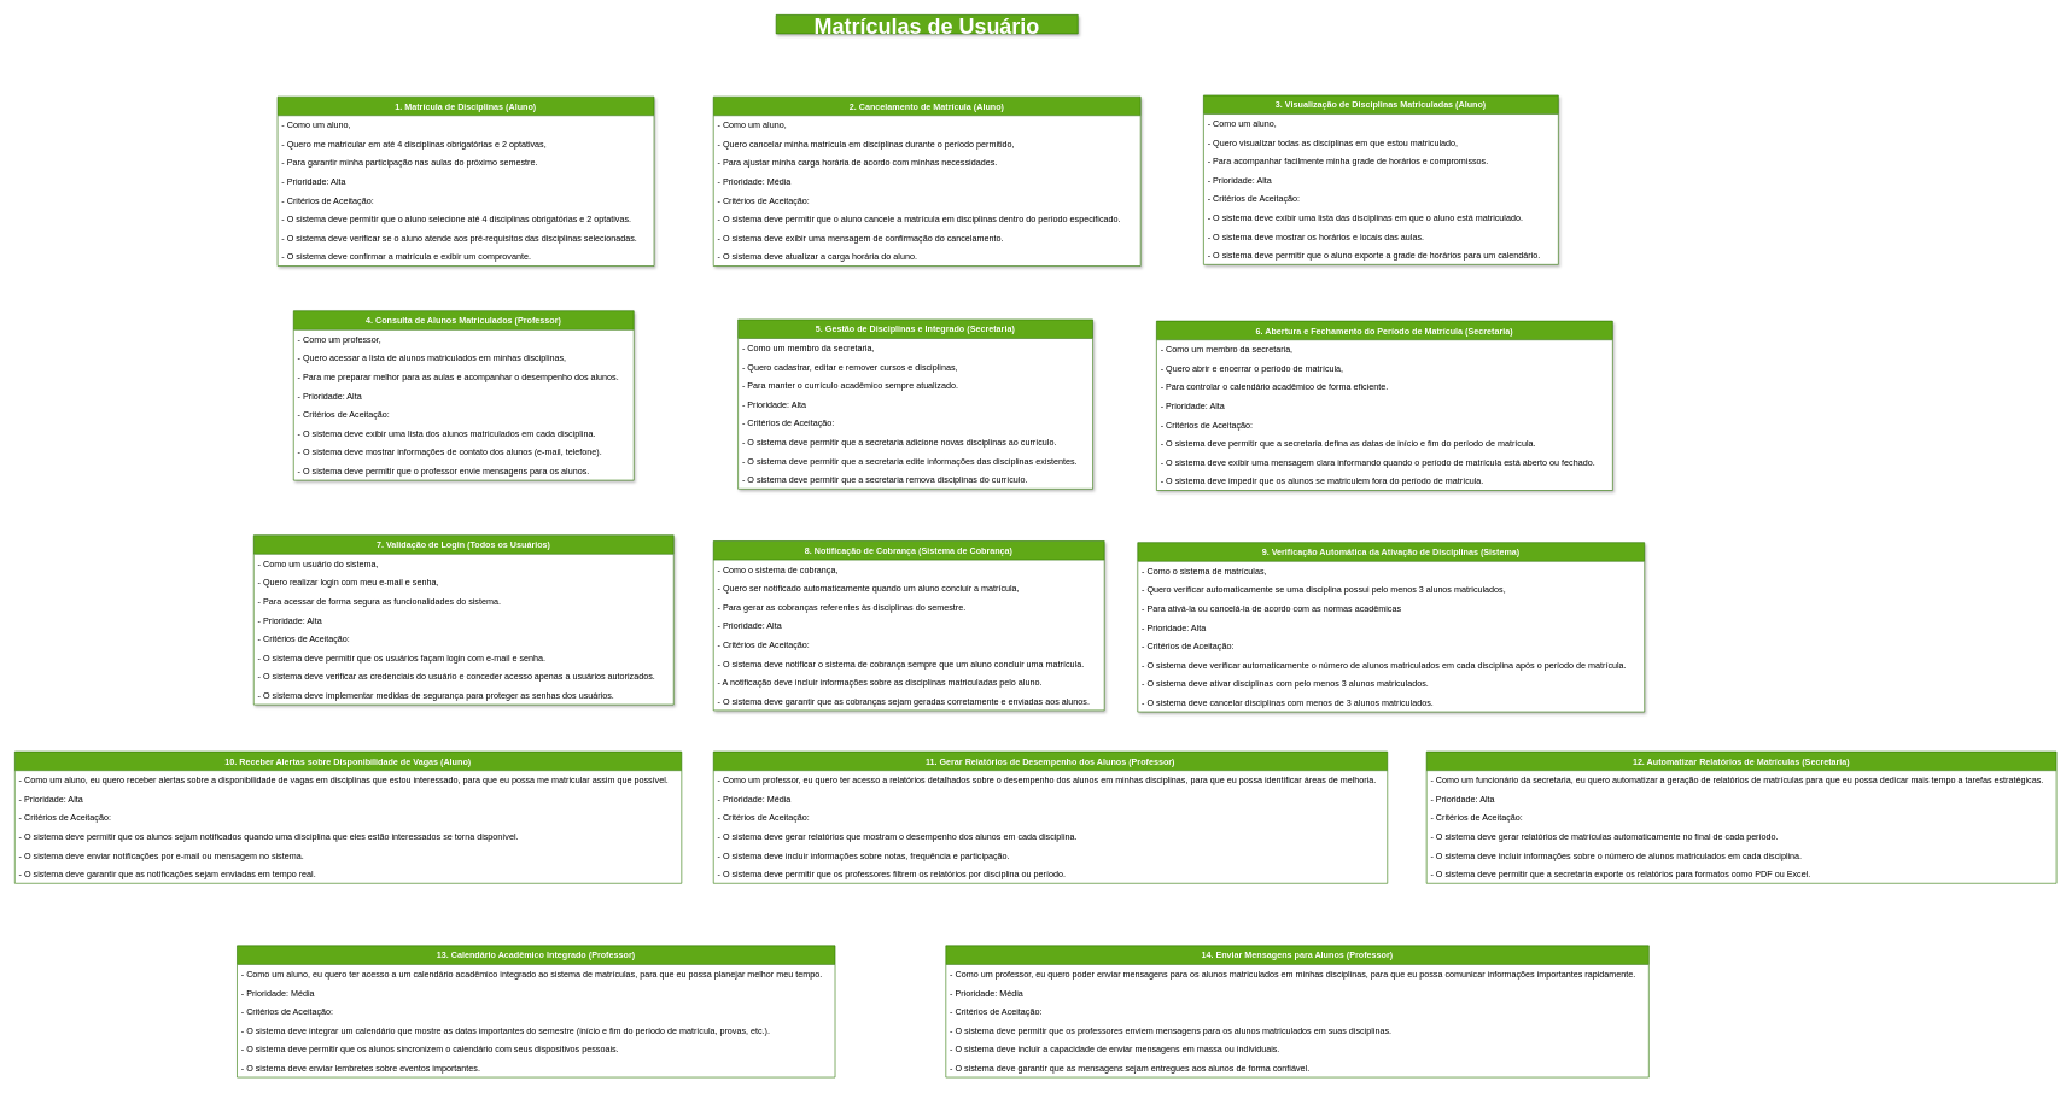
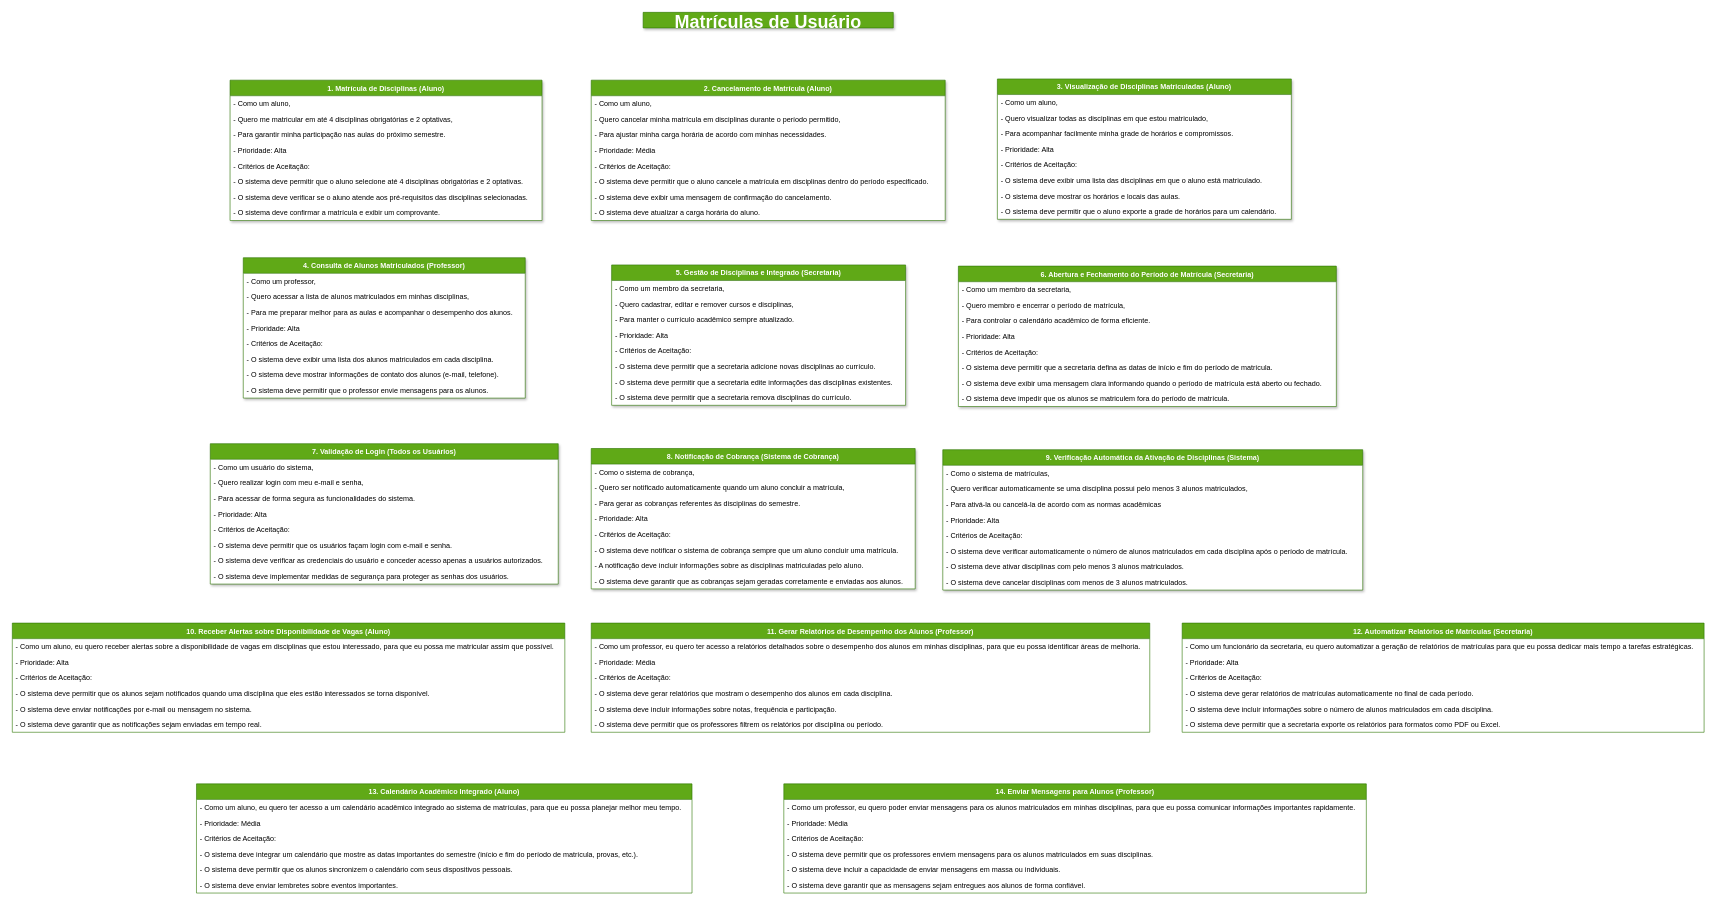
- <mxCell id="50" value="   - Quero abrir e encerrar o período de matrícula," style="text;strokeColor=none;fillColor=none;align=left;verticalAlign=top;spacingLeft=4;spacingRight=4;overflow=hidden;rotatable=0;points=[[0,0.5],[1,0.5]];portConstraint=eastwest;" vertex="1" parent="48"><mxGeometry y="52" width="630" height="26" as="geometry" /></mxCell>
+ <mxCell id="50" value="   - Quero membro e encerrar o período de matrícula," style="text;strokeColor=none;fillColor=none;align=left;verticalAlign=top;spacingLeft=4;spacingRight=4;overflow=hidden;rotatable=0;points=[[0,0.5],[1,0.5]];portConstraint=eastwest;" vertex="1" parent="48"><mxGeometry y="52" width="630" height="26" as="geometry" /></mxCell>
- <mxCell id="105" value="13. Calendário Acadêmico Integrado (Professor)" style="swimlane;fontStyle=1;childLayout=stackLayout;horizontal=1;startSize=26;horizontalStack=0;resizeParent=1;resizeParentMax=0;resizeLast=0;collapsible=1;marginBottom=0;fillColor=#60a917;fontColor=#ffffff;strokeColor=#2D7600;swimlaneFillColor=default;" vertex="1" parent="1"><mxGeometry x="327" y="1306" width="826" height="182" as="geometry" /></mxCell>
+ <mxCell id="105" value="13. Calendário Acadêmico Integrado (Aluno)" style="swimlane;fontStyle=1;childLayout=stackLayout;horizontal=1;startSize=26;horizontalStack=0;resizeParent=1;resizeParentMax=0;resizeLast=0;collapsible=1;marginBottom=0;fillColor=#60a917;fontColor=#ffffff;strokeColor=#2D7600;swimlaneFillColor=default;" vertex="1" parent="1"><mxGeometry x="327" y="1306" width="826" height="182" as="geometry" /></mxCell>
